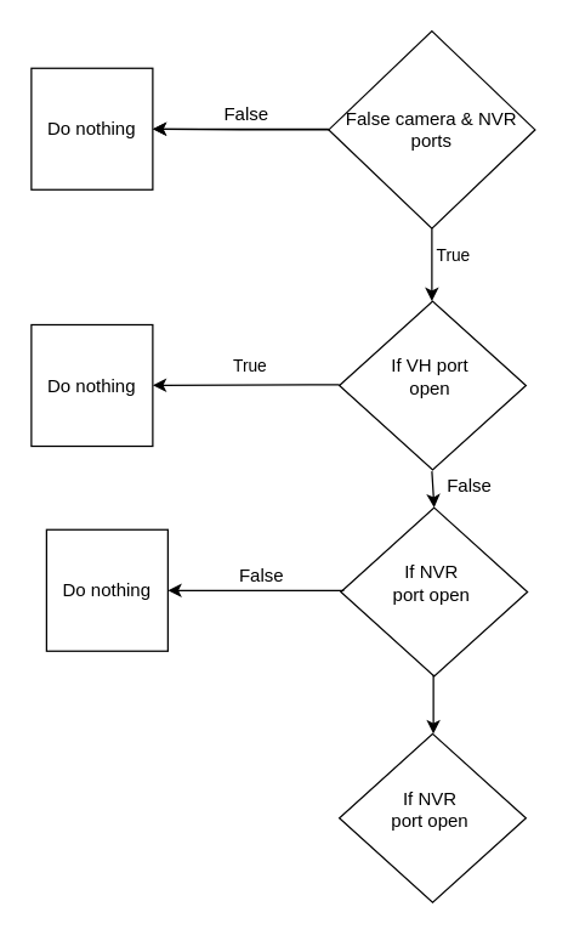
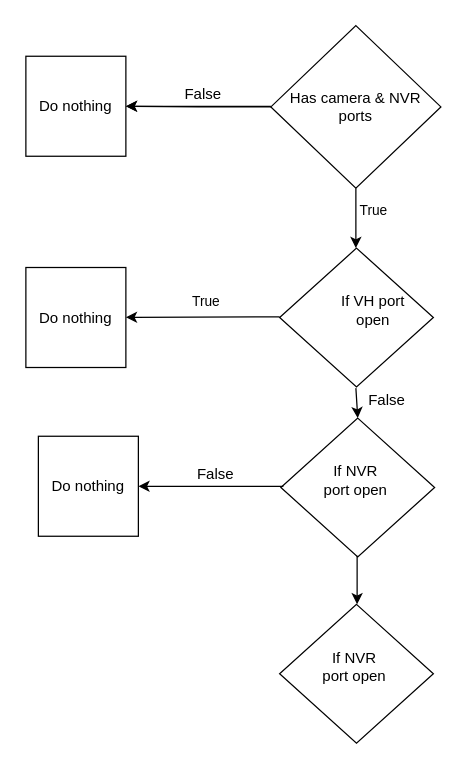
- <mxCell id="5" value="False camera &amp;amp; NVR ports" style="rhombus;whiteSpace=wrap;html=1;" vertex="1" parent="1"><mxGeometry x="216" y="20" width="136" height="130" as="geometry" /></mxCell>
+ <mxCell id="5" value="Has camera &amp;amp; NVR ports" style="rhombus;whiteSpace=wrap;html=1;" vertex="1" parent="1"><mxGeometry x="216" y="20" width="136" height="130" as="geometry" /></mxCell>
- <mxCell id="10" value="If VH port open" style="text;html=1;strokeColor=none;fillColor=none;align=center;verticalAlign=middle;whiteSpace=wrap;rounded=0;" vertex="1" parent="1"><mxGeometry x="253" y="223" width="60" height="49" as="geometry" /></mxCell>
+ <mxCell id="10" value="If VH port open" style="text;html=1;strokeColor=none;fillColor=none;align=center;verticalAlign=middle;whiteSpace=wrap;rounded=0;" vertex="1" parent="1"><mxGeometry x="268" y="223" width="60" height="49" as="geometry" /></mxCell>
